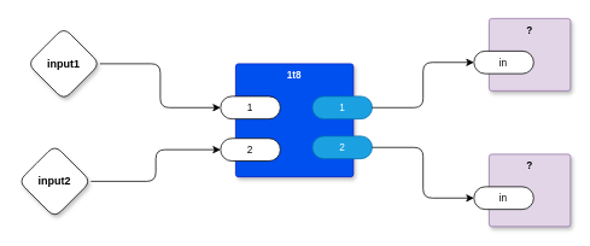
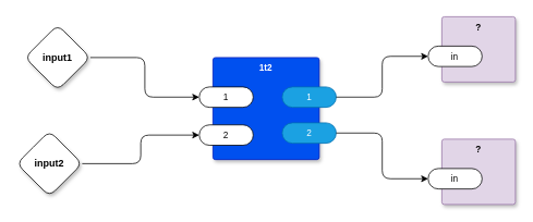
- <mxCell id="2" value="1t8" style="rounded=1;whiteSpace=wrap;html=1;sketch=0;container=1;recursiveResize=0;verticalAlign=top;arcSize=6;fontStyle=1;autosize=0;points=[];absoluteArcSize=1;shadow=1;strokeColor=#001DBC;fillColor=#0050ef;fontColor=#ffffff;fontFamily=Helvetica;fontSize=11;" vertex="1" parent="1"><mxGeometry x="260" y="70" width="130" height="125" as="geometry"><mxRectangle x="-98" y="-1230" width="99" height="26" as="alternateBounds" /></mxGeometry></mxCell>
+ <mxCell id="2" value="1t2" style="rounded=1;whiteSpace=wrap;html=1;sketch=0;container=1;recursiveResize=0;verticalAlign=top;arcSize=6;fontStyle=1;autosize=0;points=[];absoluteArcSize=1;shadow=1;strokeColor=#001DBC;fillColor=#0050ef;fontColor=#ffffff;fontFamily=Helvetica;fontSize=11;" vertex="1" parent="1"><mxGeometry x="260" y="70" width="130" height="125" as="geometry"><mxRectangle x="-98" y="-1230" width="99" height="26" as="alternateBounds" /></mxGeometry></mxCell>
